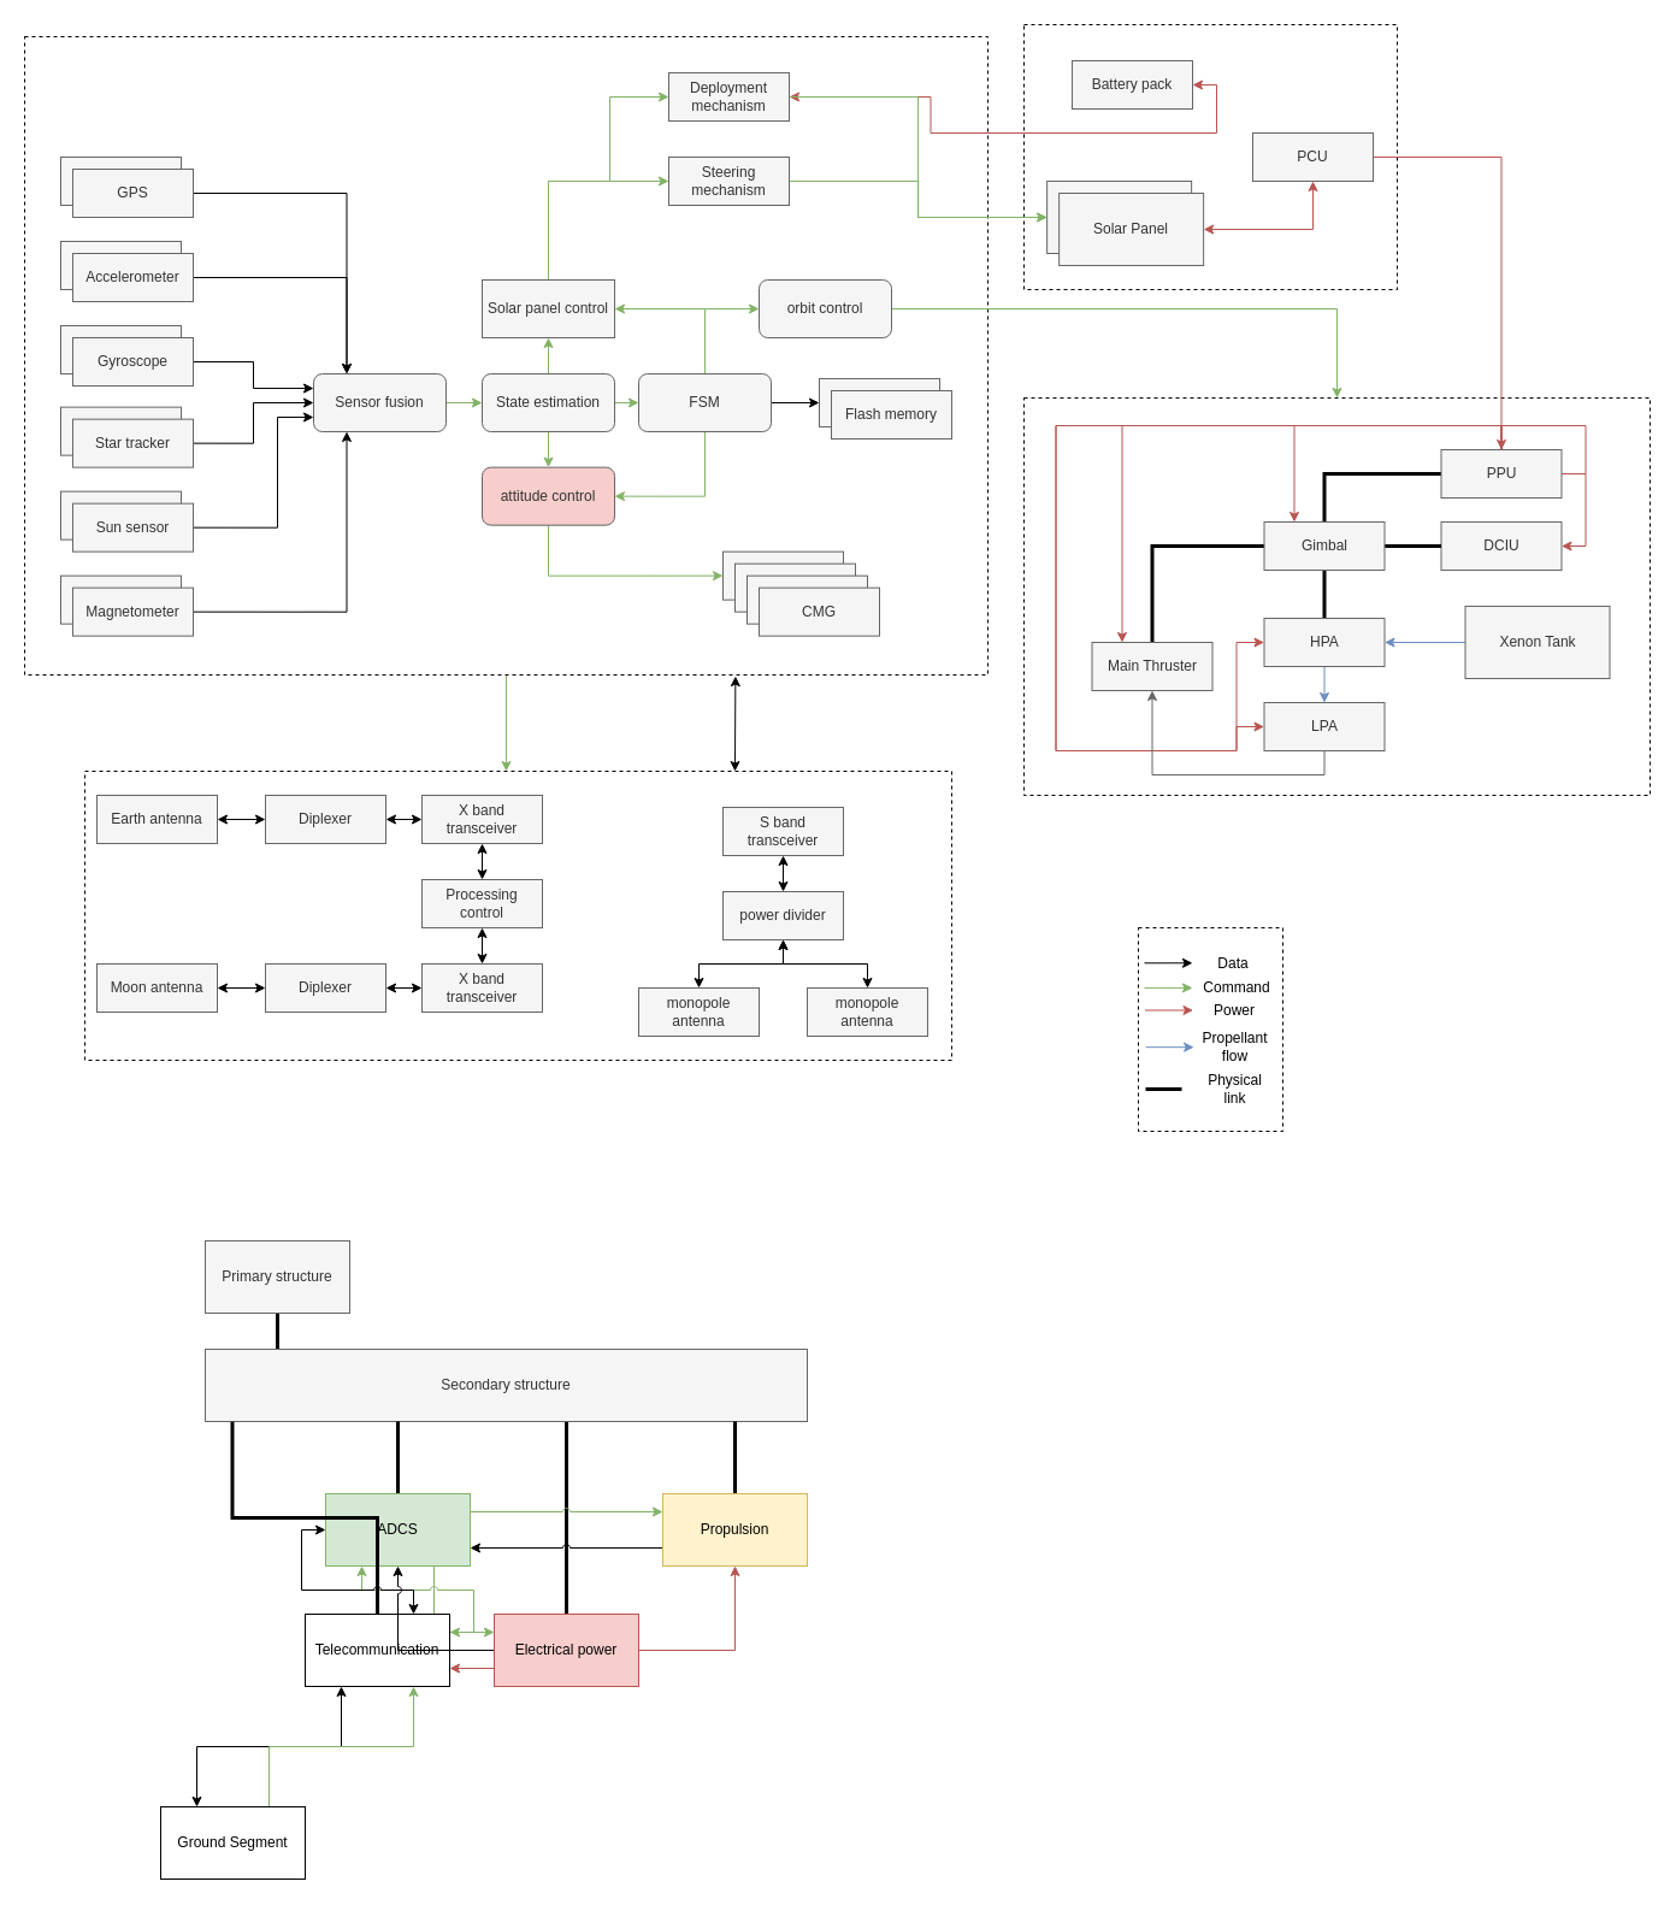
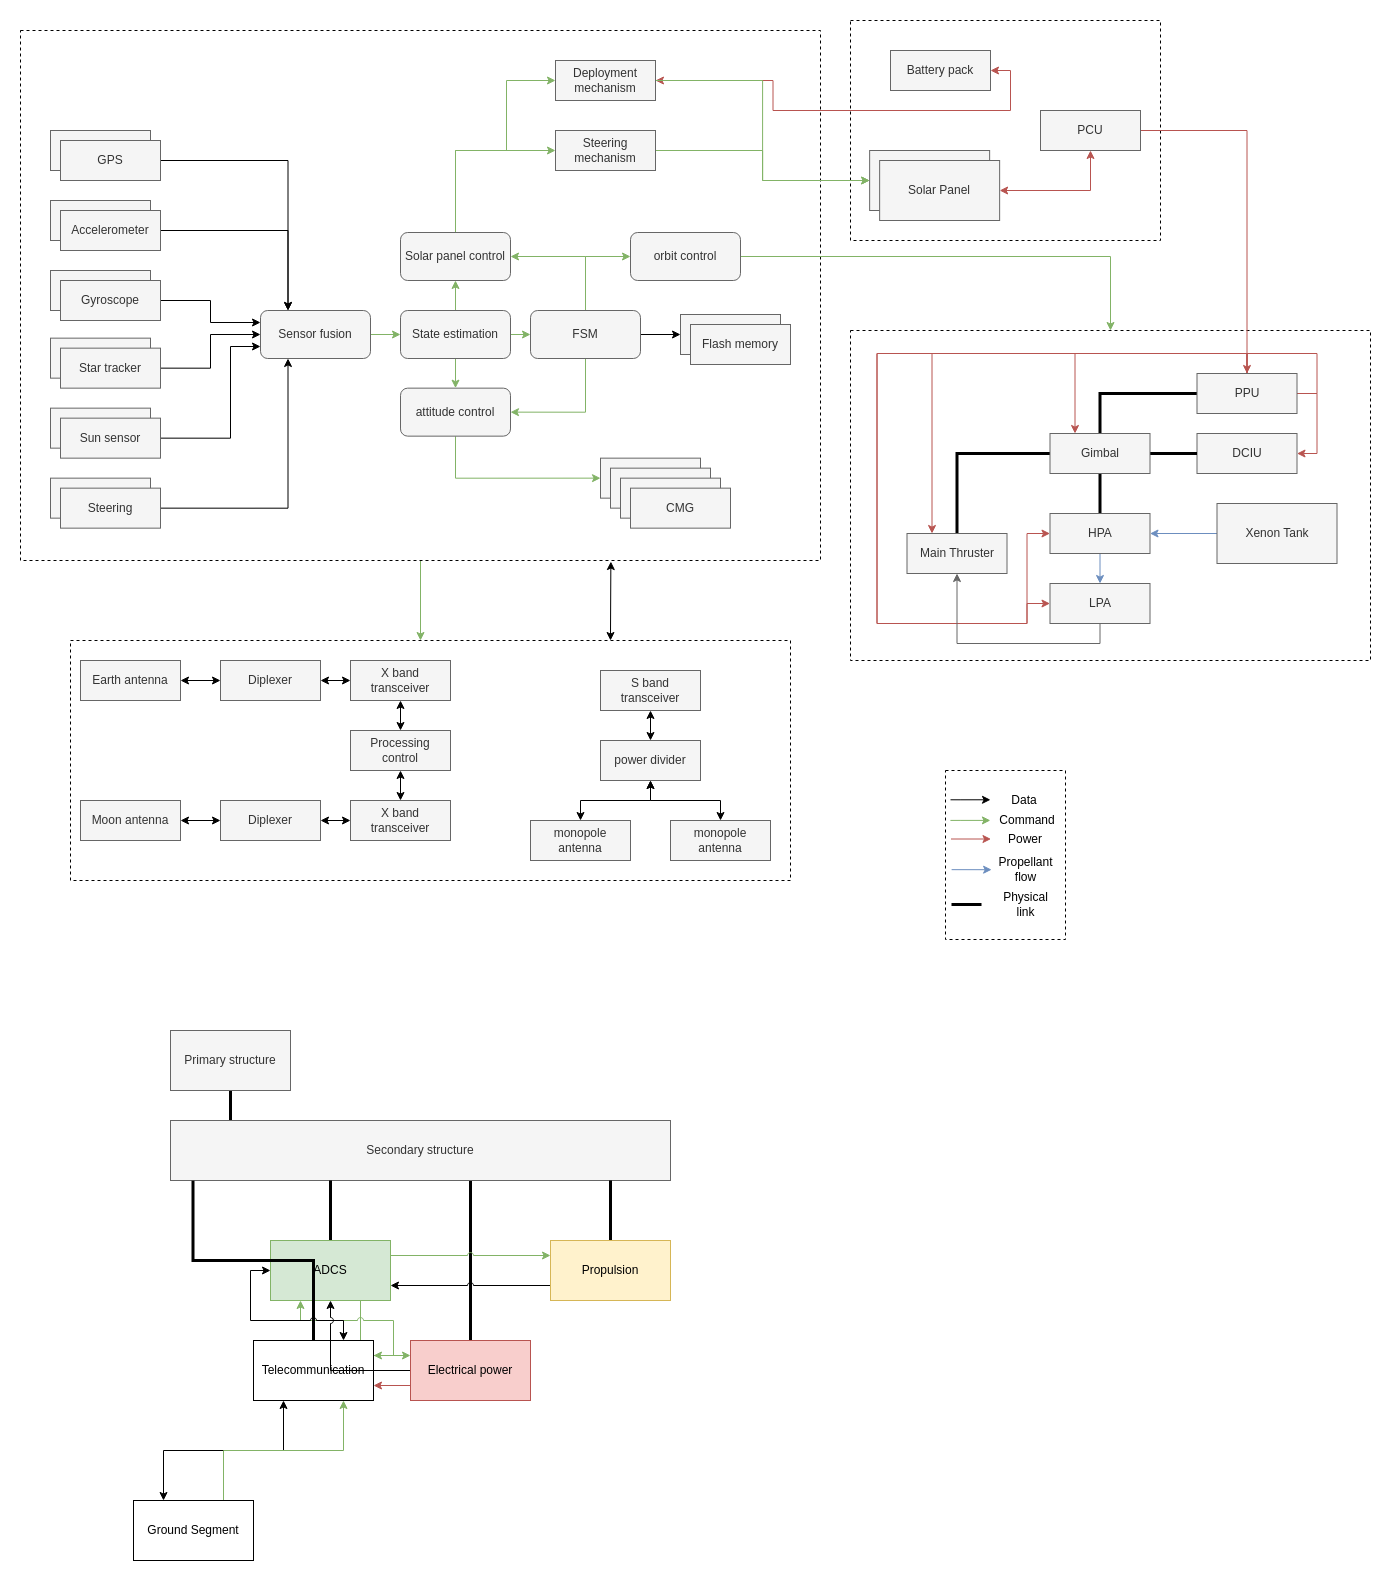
- <mxCell id="68" value="Solar panel control" style="whiteSpace=wrap;html=1;fillColor=#f5f5f5;strokeColor=#666666;fontColor=#333333;rounded=0;" parent="1" vertex="1"><mxGeometry x="400" y="232" width="110" height="48" as="geometry" /></mxCell>
+ <mxCell id="68" value="Solar panel control" style="rounded=1;whiteSpace=wrap;html=1;fillColor=#f5f5f5;strokeColor=#666666;fontColor=#333333;" parent="1" vertex="1"><mxGeometry x="400" y="232" width="110" height="48" as="geometry" /></mxCell>
- <mxCell id="83" value="attitude control" style="rounded=1;whiteSpace=wrap;html=1;fillColor=#f8cecc;strokeColor=#666666;fontColor=#333333;" parent="1" vertex="1"><mxGeometry x="400" y="387.65" width="110" height="48" as="geometry" /></mxCell>
+ <mxCell id="83" value="attitude control" style="rounded=1;whiteSpace=wrap;html=1;fillColor=#f5f5f5;strokeColor=#666666;fontColor=#333333;" parent="1" vertex="1"><mxGeometry x="400" y="387.65" width="110" height="48" as="geometry" /></mxCell>
- <mxCell id="56" value="Magnetometer" style="rounded=0;whiteSpace=wrap;html=1;fillColor=#f5f5f5;strokeColor=#666666;fontColor=#333333;" parent="1" vertex="1"><mxGeometry x="60" y="487.65" width="100" height="40" as="geometry" /></mxCell>
+ <mxCell id="56" value="Steering" style="rounded=0;whiteSpace=wrap;html=1;fillColor=#f5f5f5;strokeColor=#666666;fontColor=#333333;" parent="1" vertex="1"><mxGeometry x="60" y="487.65" width="100" height="40" as="geometry" /></mxCell>
- <mxCell id="126" style="edgeStyle=orthogonalEdgeStyle;rounded=0;jumpStyle=arc;orthogonalLoop=1;jettySize=auto;html=1;exitX=1;exitY=0.5;exitDx=0;exitDy=0;entryX=0.5;entryY=1;entryDx=0;entryDy=0;endArrow=classic;endFill=1;strokeWidth=1;fillColor=#f8cecc;strokeColor=#b85450;" edge="1" parent="1" source="129" target="121"><mxGeometry relative="1" as="geometry" /></mxCell>
